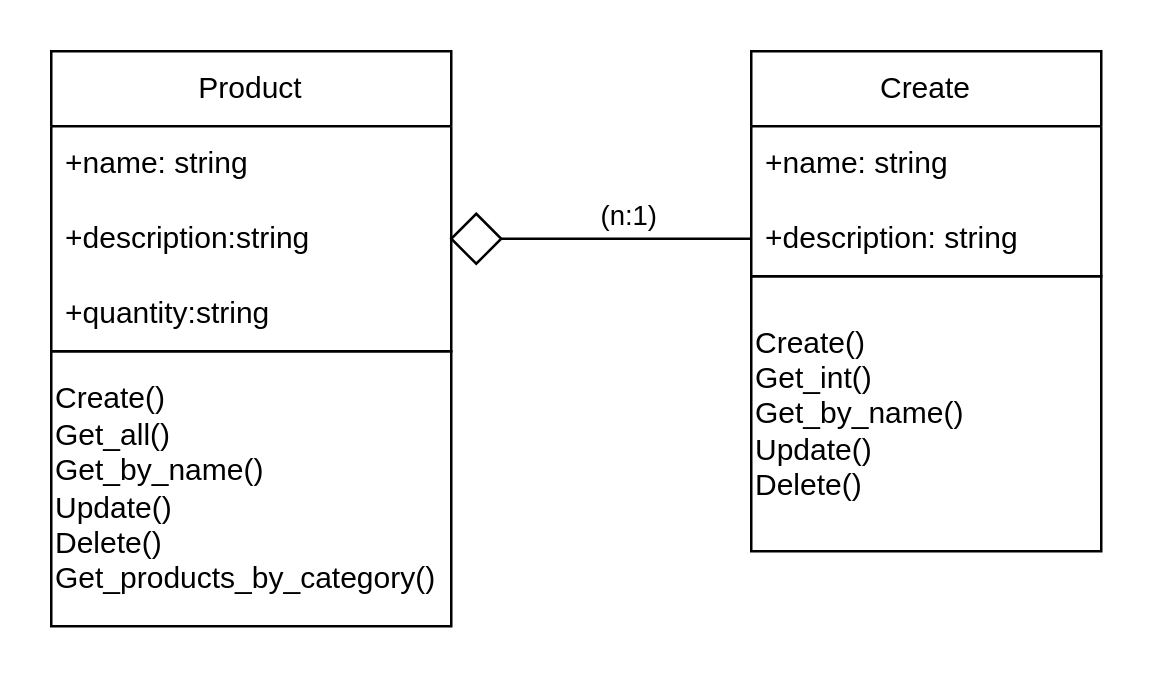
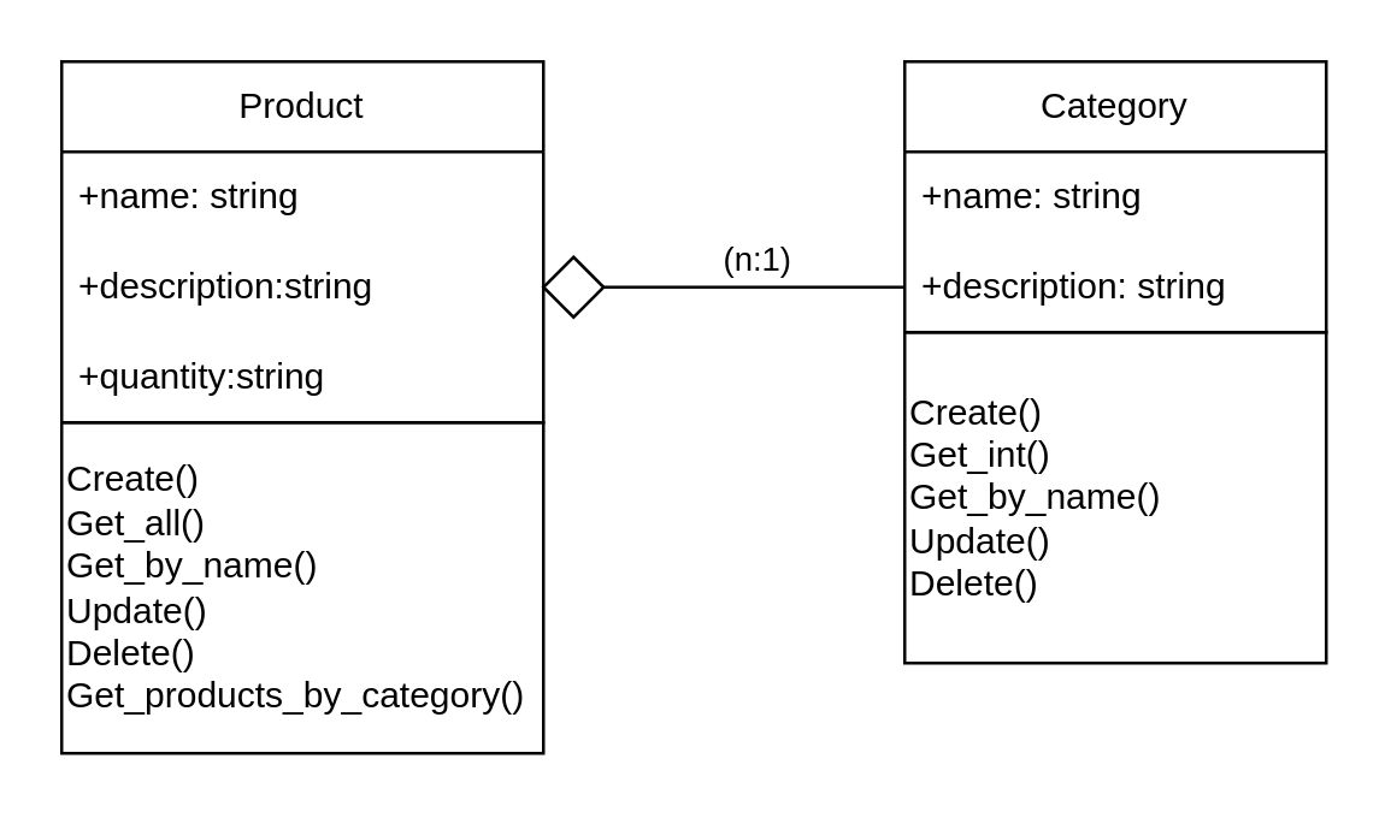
- <mxCell id="6" value="Create" style="swimlane;fontStyle=0;childLayout=stackLayout;horizontal=1;startSize=30;horizontalStack=0;resizeParent=1;resizeParentMax=0;resizeLast=0;collapsible=1;marginBottom=0;whiteSpace=wrap;html=1;" parent="1" vertex="1"><mxGeometry x="300" y="20" width="140" height="90" as="geometry"><mxRectangle x="630" y="150" width="80" height="30" as="alternateBounds" /></mxGeometry></mxCell>
+ <mxCell id="6" value="Category" style="swimlane;fontStyle=0;childLayout=stackLayout;horizontal=1;startSize=30;horizontalStack=0;resizeParent=1;resizeParentMax=0;resizeLast=0;collapsible=1;marginBottom=0;whiteSpace=wrap;html=1;" parent="1" vertex="1"><mxGeometry x="300" y="20" width="140" height="90" as="geometry"><mxRectangle x="630" y="150" width="80" height="30" as="alternateBounds" /></mxGeometry></mxCell>
